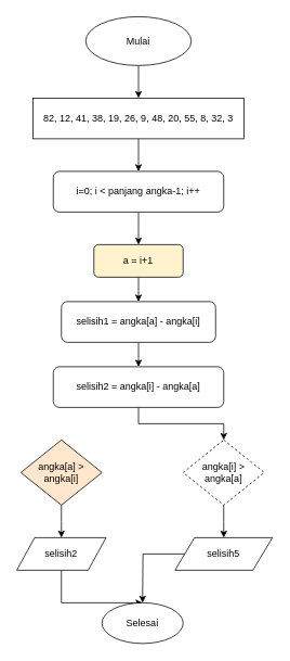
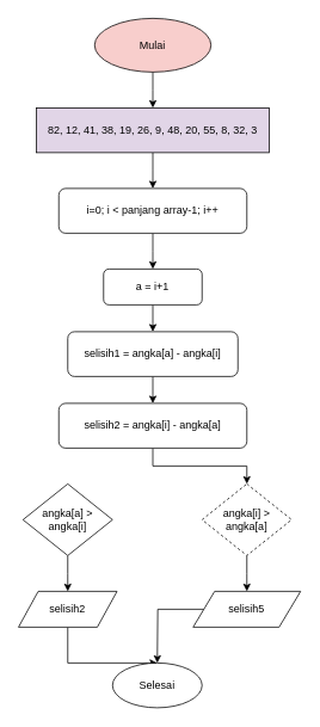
- <mxCell id="3" value="Mulai" style="ellipse;whiteSpace=wrap;html=1;" vertex="1" parent="1"><mxGeometry x="105" y="20" width="130" height="60" as="geometry" /></mxCell>
+ <mxCell id="3" value="Mulai" style="ellipse;whiteSpace=wrap;html=1;fillColor=#f8cecc;" vertex="1" parent="1"><mxGeometry x="105" y="20" width="130" height="60" as="geometry" /></mxCell>
- <mxCell id="5" value="82, 12, 41, 38, 19, 26, 9, 48, 20, 55, 8, 32, 3" style="rounded=0;whiteSpace=wrap;html=1;" vertex="1" parent="1"><mxGeometry x="40" y="120" width="260" height="50" as="geometry" /></mxCell>
+ <mxCell id="5" value="82, 12, 41, 38, 19, 26, 9, 48, 20, 55, 8, 32, 3" style="rounded=0;whiteSpace=wrap;html=1;fillColor=#e1d5e7;" vertex="1" parent="1"><mxGeometry x="40" y="120" width="260" height="50" as="geometry" /></mxCell>
- <mxCell id="7" value="i=0; i &lt; panjang angka-1; i++" style="rounded=1;whiteSpace=wrap;html=1;" vertex="1" parent="1"><mxGeometry x="65" y="210" width="210" height="50" as="geometry" /></mxCell>
+ <mxCell id="7" value="i=0; i &lt; panjang array-1; i++" style="rounded=1;whiteSpace=wrap;html=1;" vertex="1" parent="1"><mxGeometry x="65" y="210" width="210" height="50" as="geometry" /></mxCell>
- <mxCell id="9" value="a = i+1" style="rounded=1;whiteSpace=wrap;html=1;fillColor=#fff2cc;" vertex="1" parent="1"><mxGeometry x="115" y="300" width="110" height="40" as="geometry" /></mxCell>
+ <mxCell id="9" value="a = i+1" style="rounded=1;whiteSpace=wrap;html=1;" vertex="1" parent="1"><mxGeometry x="115" y="300" width="110" height="40" as="geometry" /></mxCell>
- <mxCell id="15" value="angka[a] &gt; angka[i]" style="rhombus;whiteSpace=wrap;html=1;fillColor=#ffe6cc;" vertex="1" parent="1"><mxGeometry x="25" y="540" width="100" height="80" as="geometry" /></mxCell>
+ <mxCell id="15" value="angka[a] &gt; angka[i]" style="rhombus;whiteSpace=wrap;html=1;" vertex="1" parent="1"><mxGeometry x="25" y="540" width="100" height="80" as="geometry" /></mxCell>
